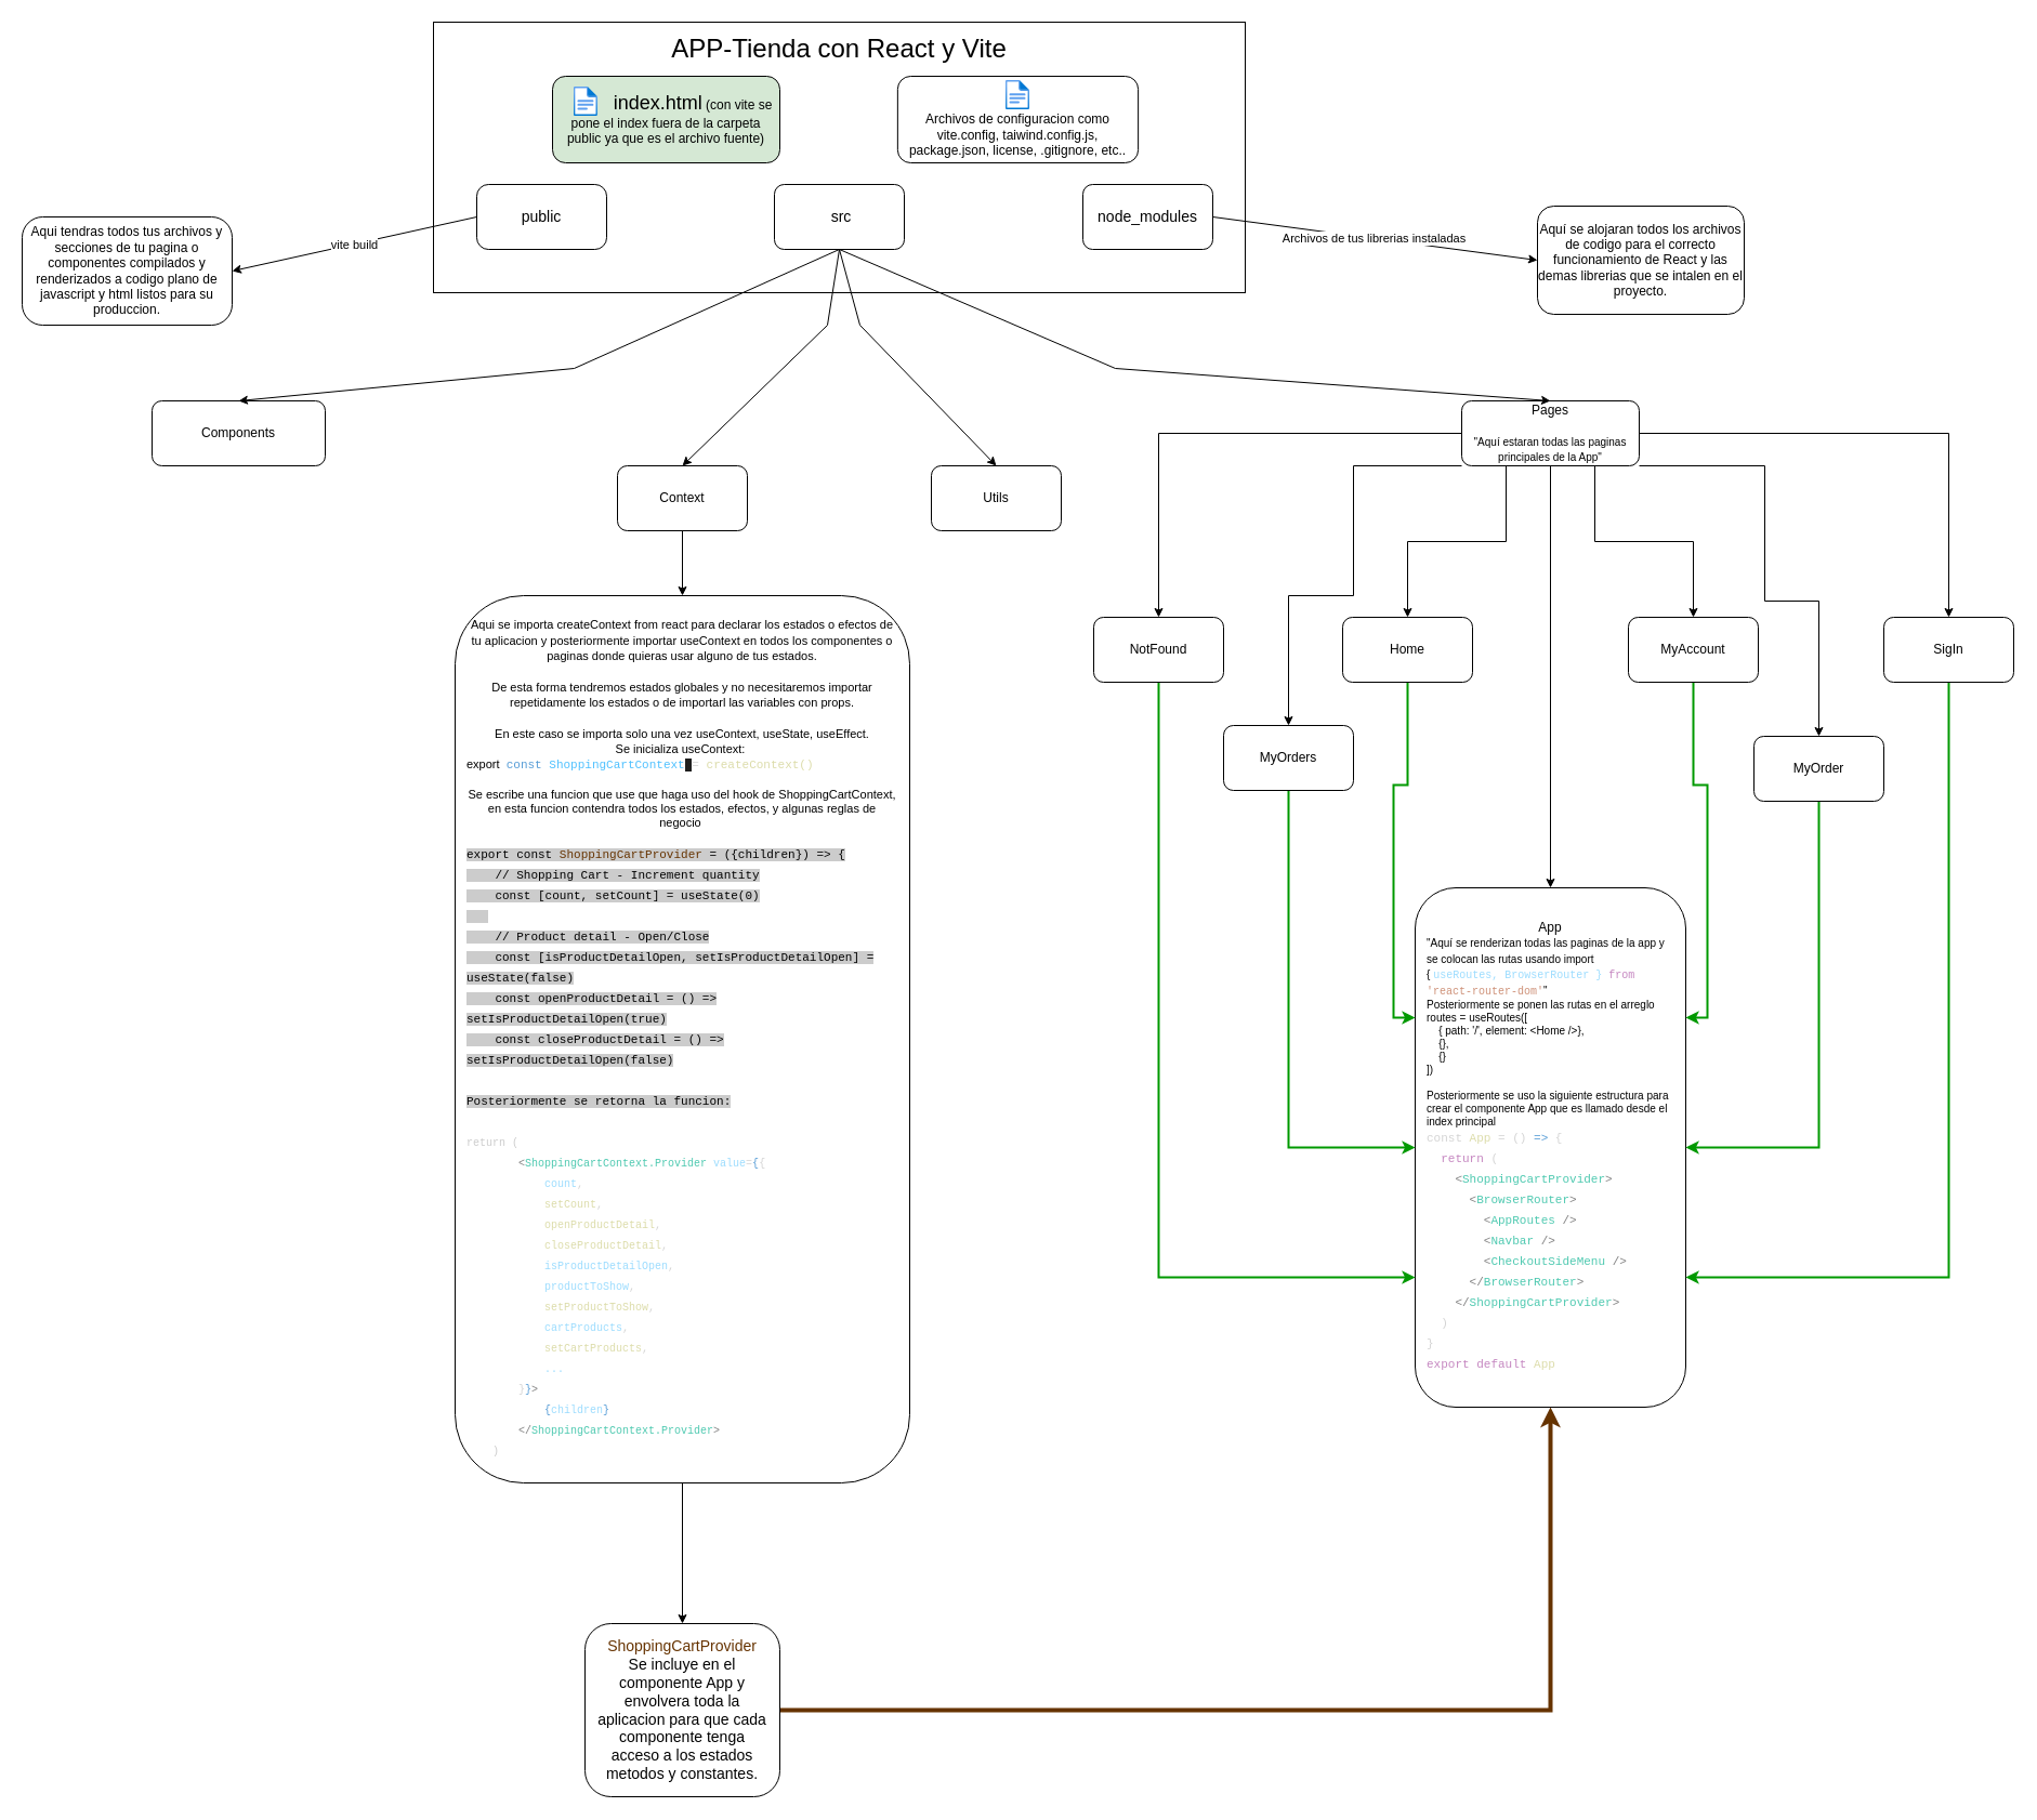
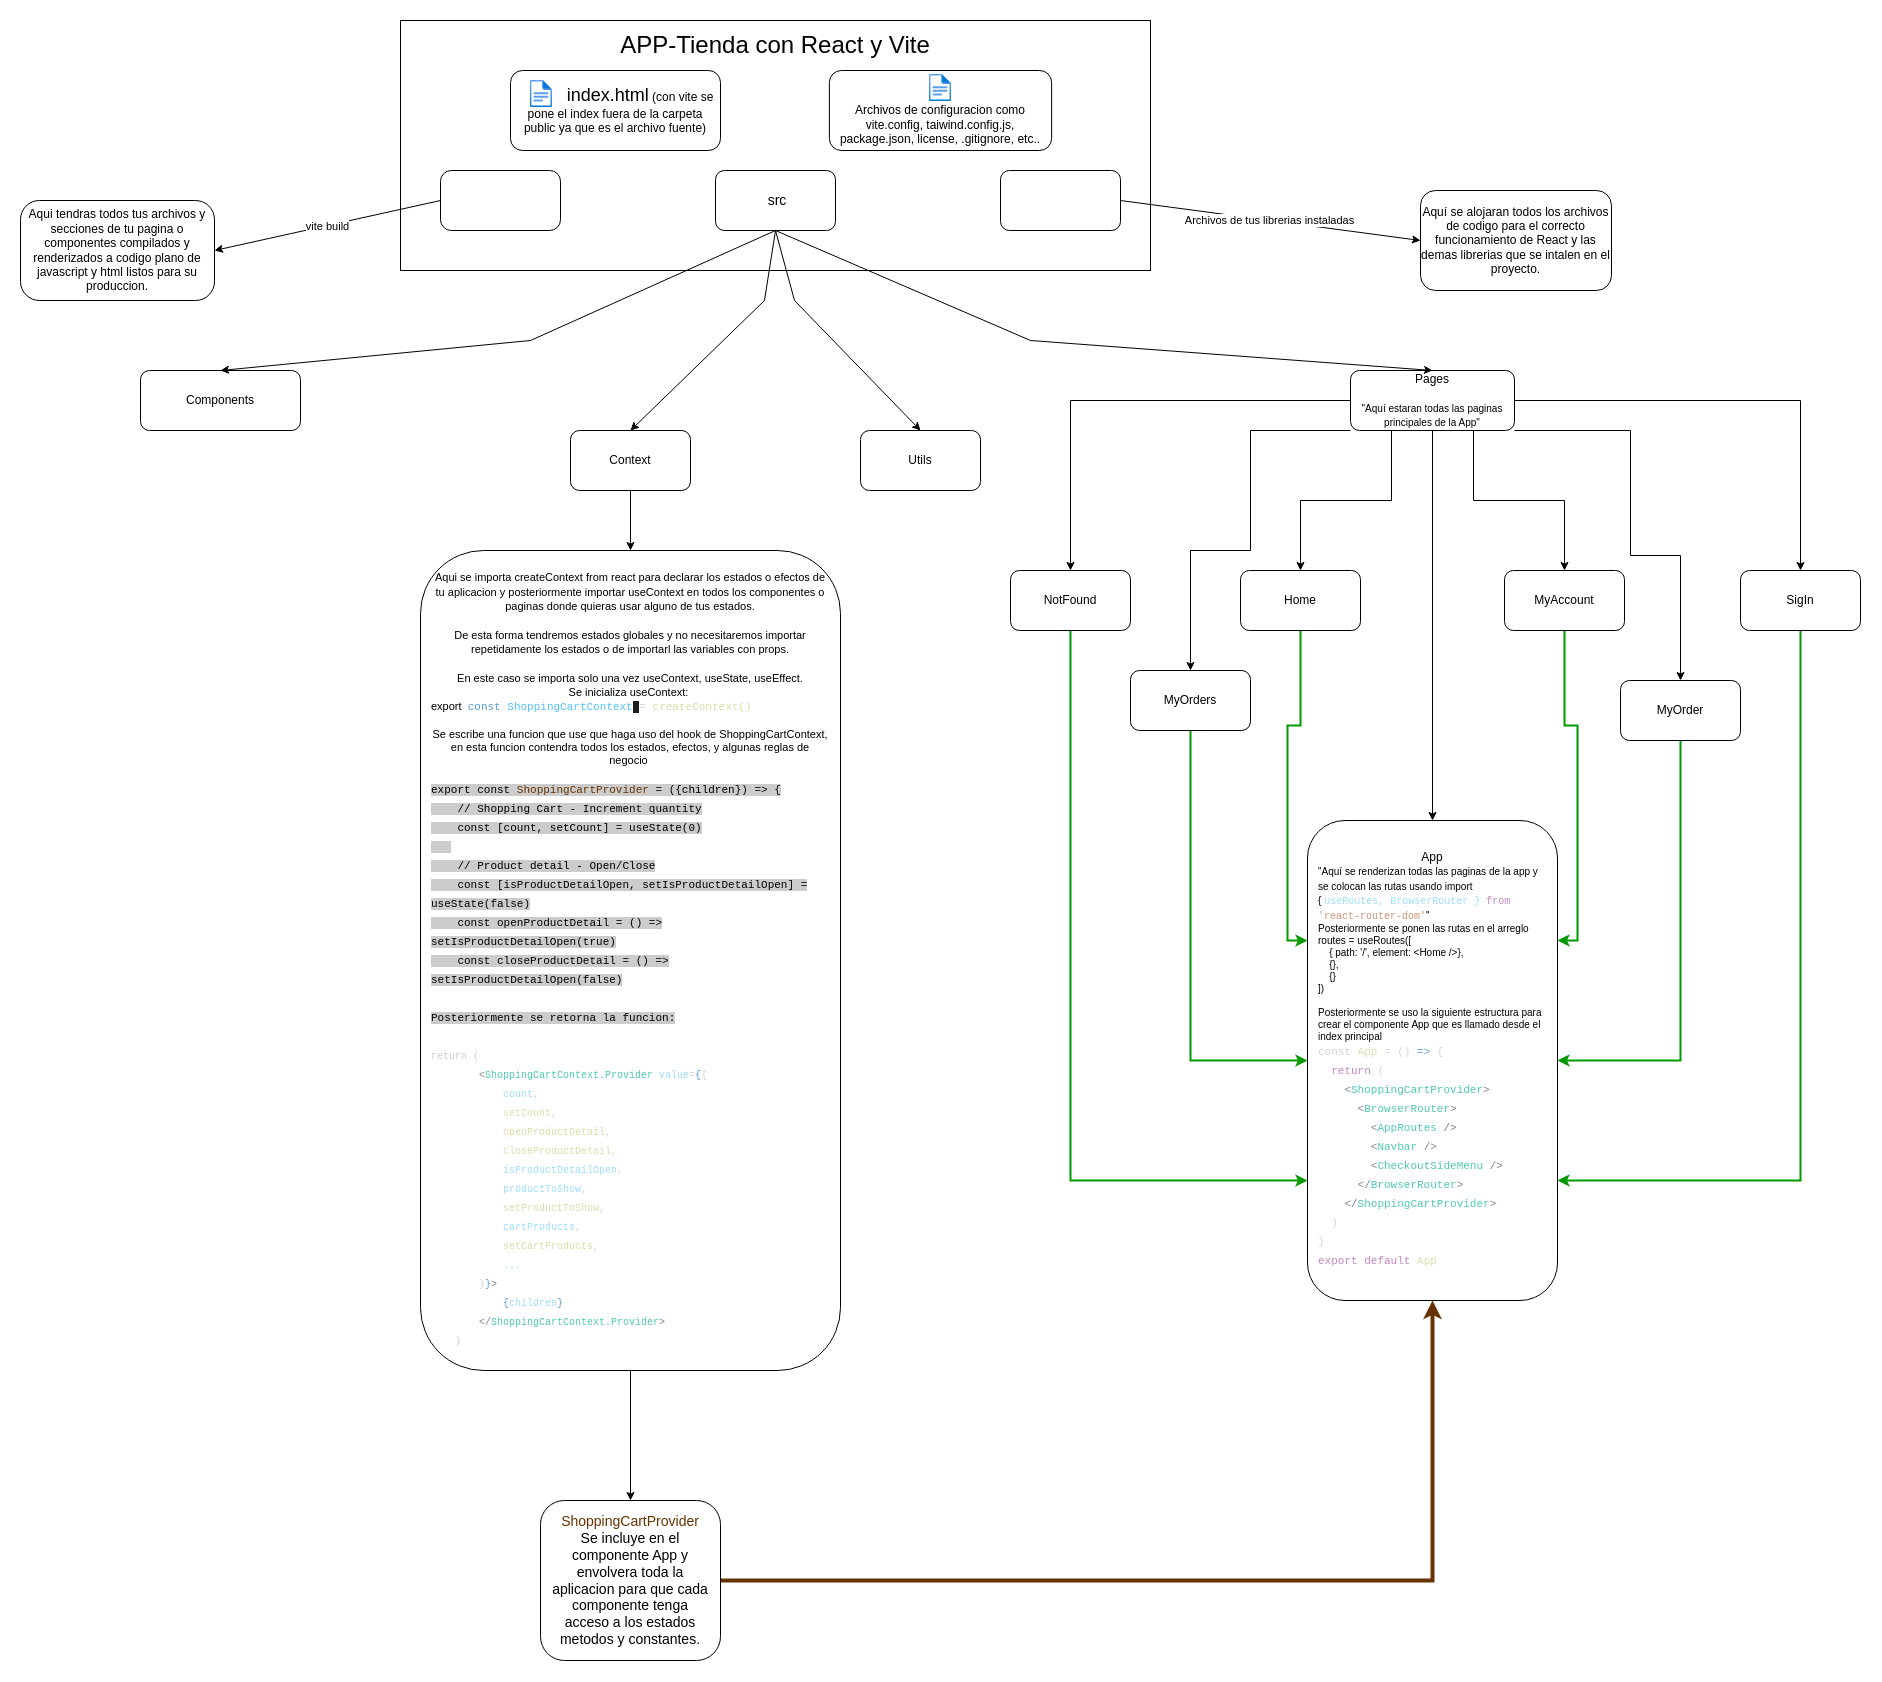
- <mxCell id="36" value="&lt;font style=&quot;font-size: 18px;&quot;&gt;&amp;nbsp; &amp;nbsp; &amp;nbsp; &amp;nbsp; &amp;nbsp; index.html&lt;/font&gt; (con vite se pone el index fuera de la carpeta public ya que es el archivo fuente)" style="rounded=1;whiteSpace=wrap;html=1;fillColor=#d5e8d4;" parent="1" vertex="1"><mxGeometry x="510" y="70" width="210" height="80" as="geometry" /></mxCell>
+ <mxCell id="36" value="&lt;font style=&quot;font-size: 18px;&quot;&gt;&amp;nbsp; &amp;nbsp; &amp;nbsp; &amp;nbsp; &amp;nbsp; index.html&lt;/font&gt; (con vite se pone el index fuera de la carpeta public ya que es el archivo fuente)" style="rounded=1;whiteSpace=wrap;html=1;" parent="1" vertex="1"><mxGeometry x="510" y="70" width="210" height="80" as="geometry" /></mxCell>
- <mxCell id="8" value="&lt;font style=&quot;font-size: 14px;&quot;&gt;public&lt;/font&gt;" style="text;html=1;strokeColor=none;fillColor=none;align=center;verticalAlign=middle;whiteSpace=wrap;rounded=0;" parent="1" vertex="1"><mxGeometry x="470" y="185" width="60" height="30" as="geometry" /></mxCell>
- <mxCell id="6" value="&lt;font style=&quot;font-size: 14px;&quot;&gt;node_modules&lt;/font&gt;" style="text;html=1;strokeColor=none;fillColor=none;align=center;verticalAlign=middle;whiteSpace=wrap;rounded=0;" parent="1" vertex="1"><mxGeometry x="1015" y="185" width="90" height="30" as="geometry" /></mxCell>
